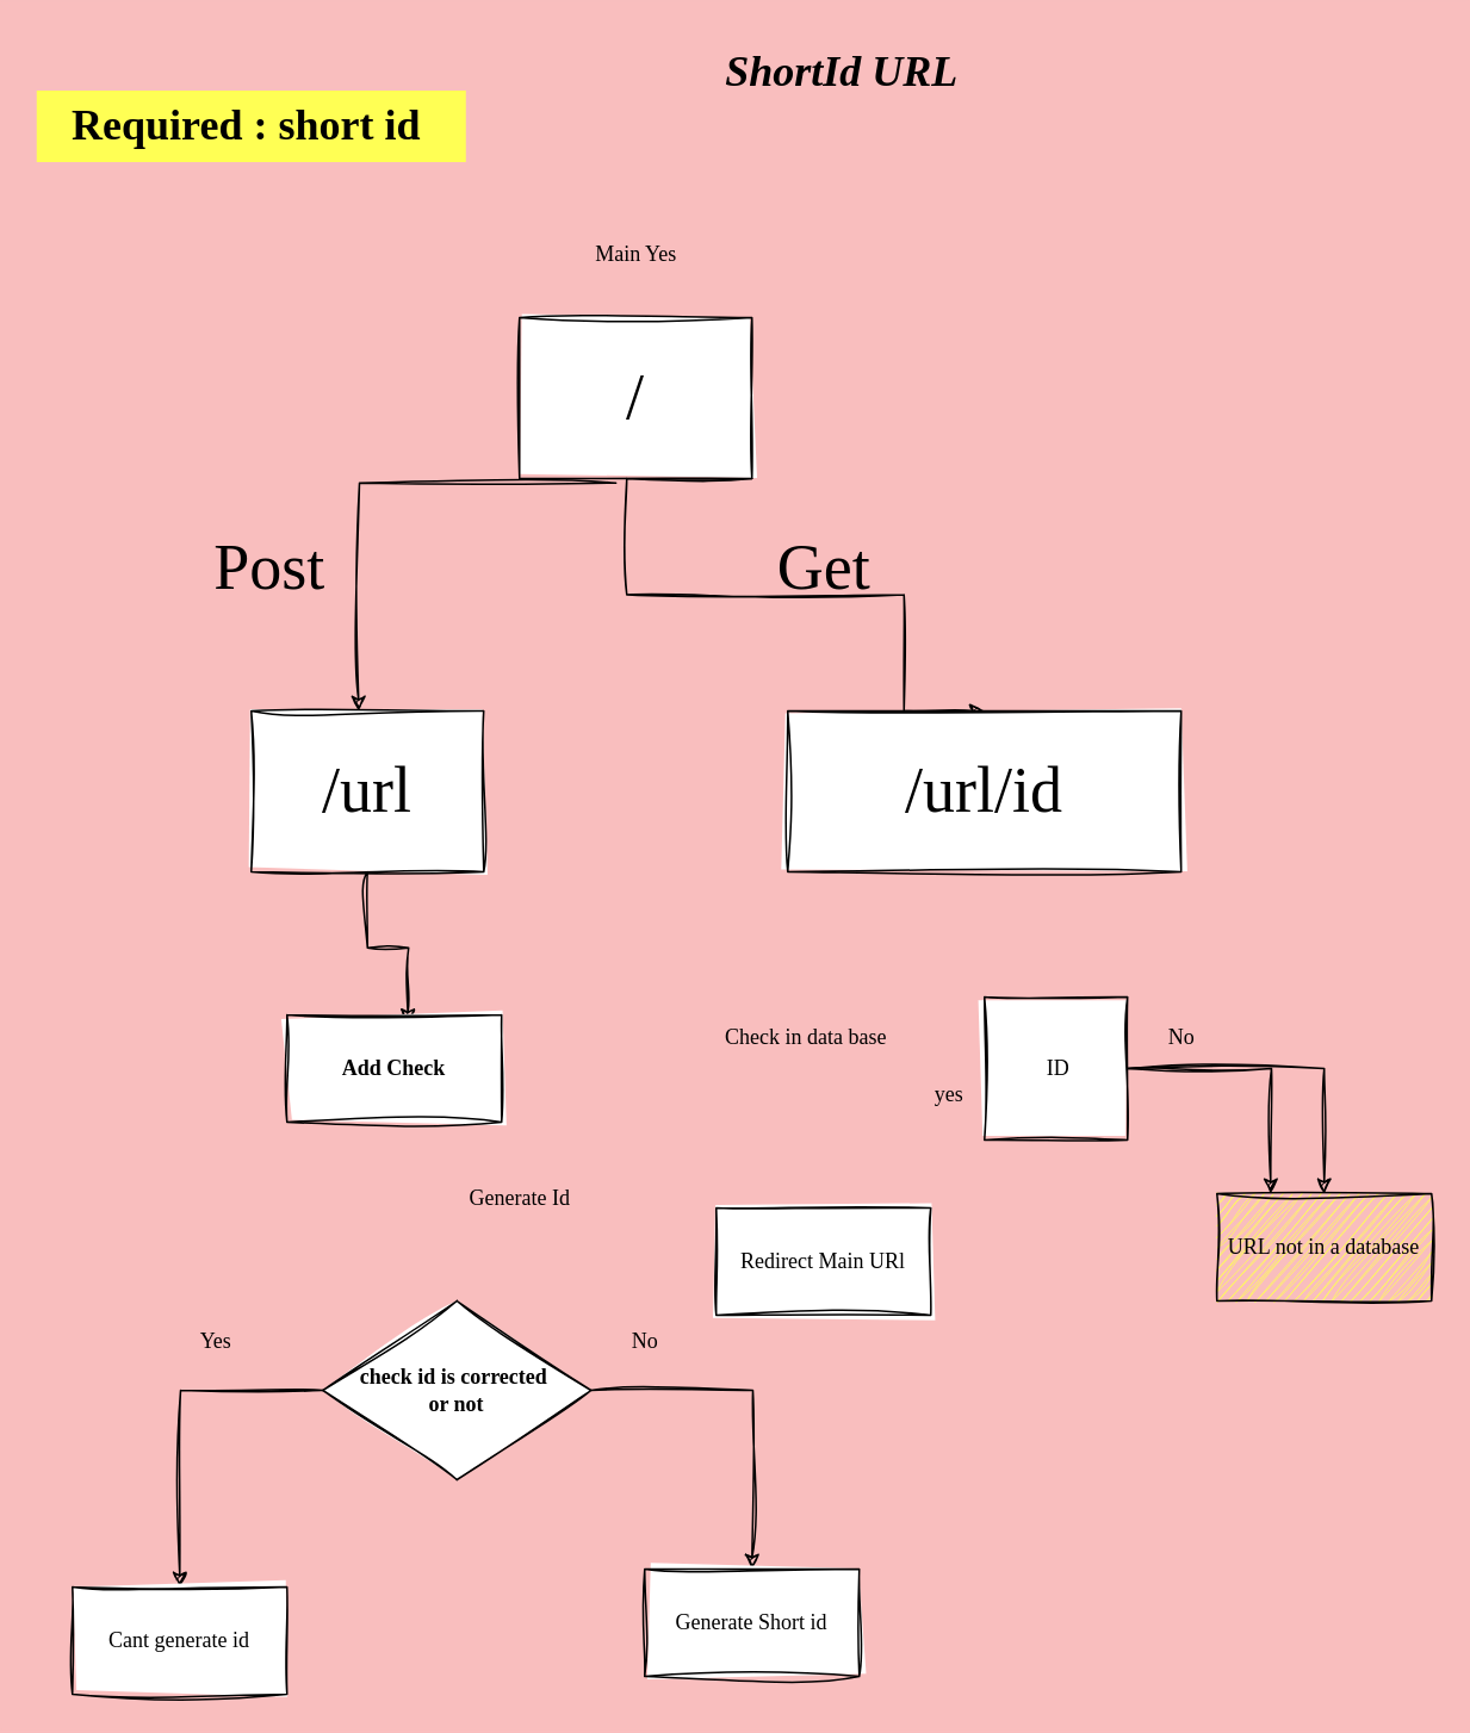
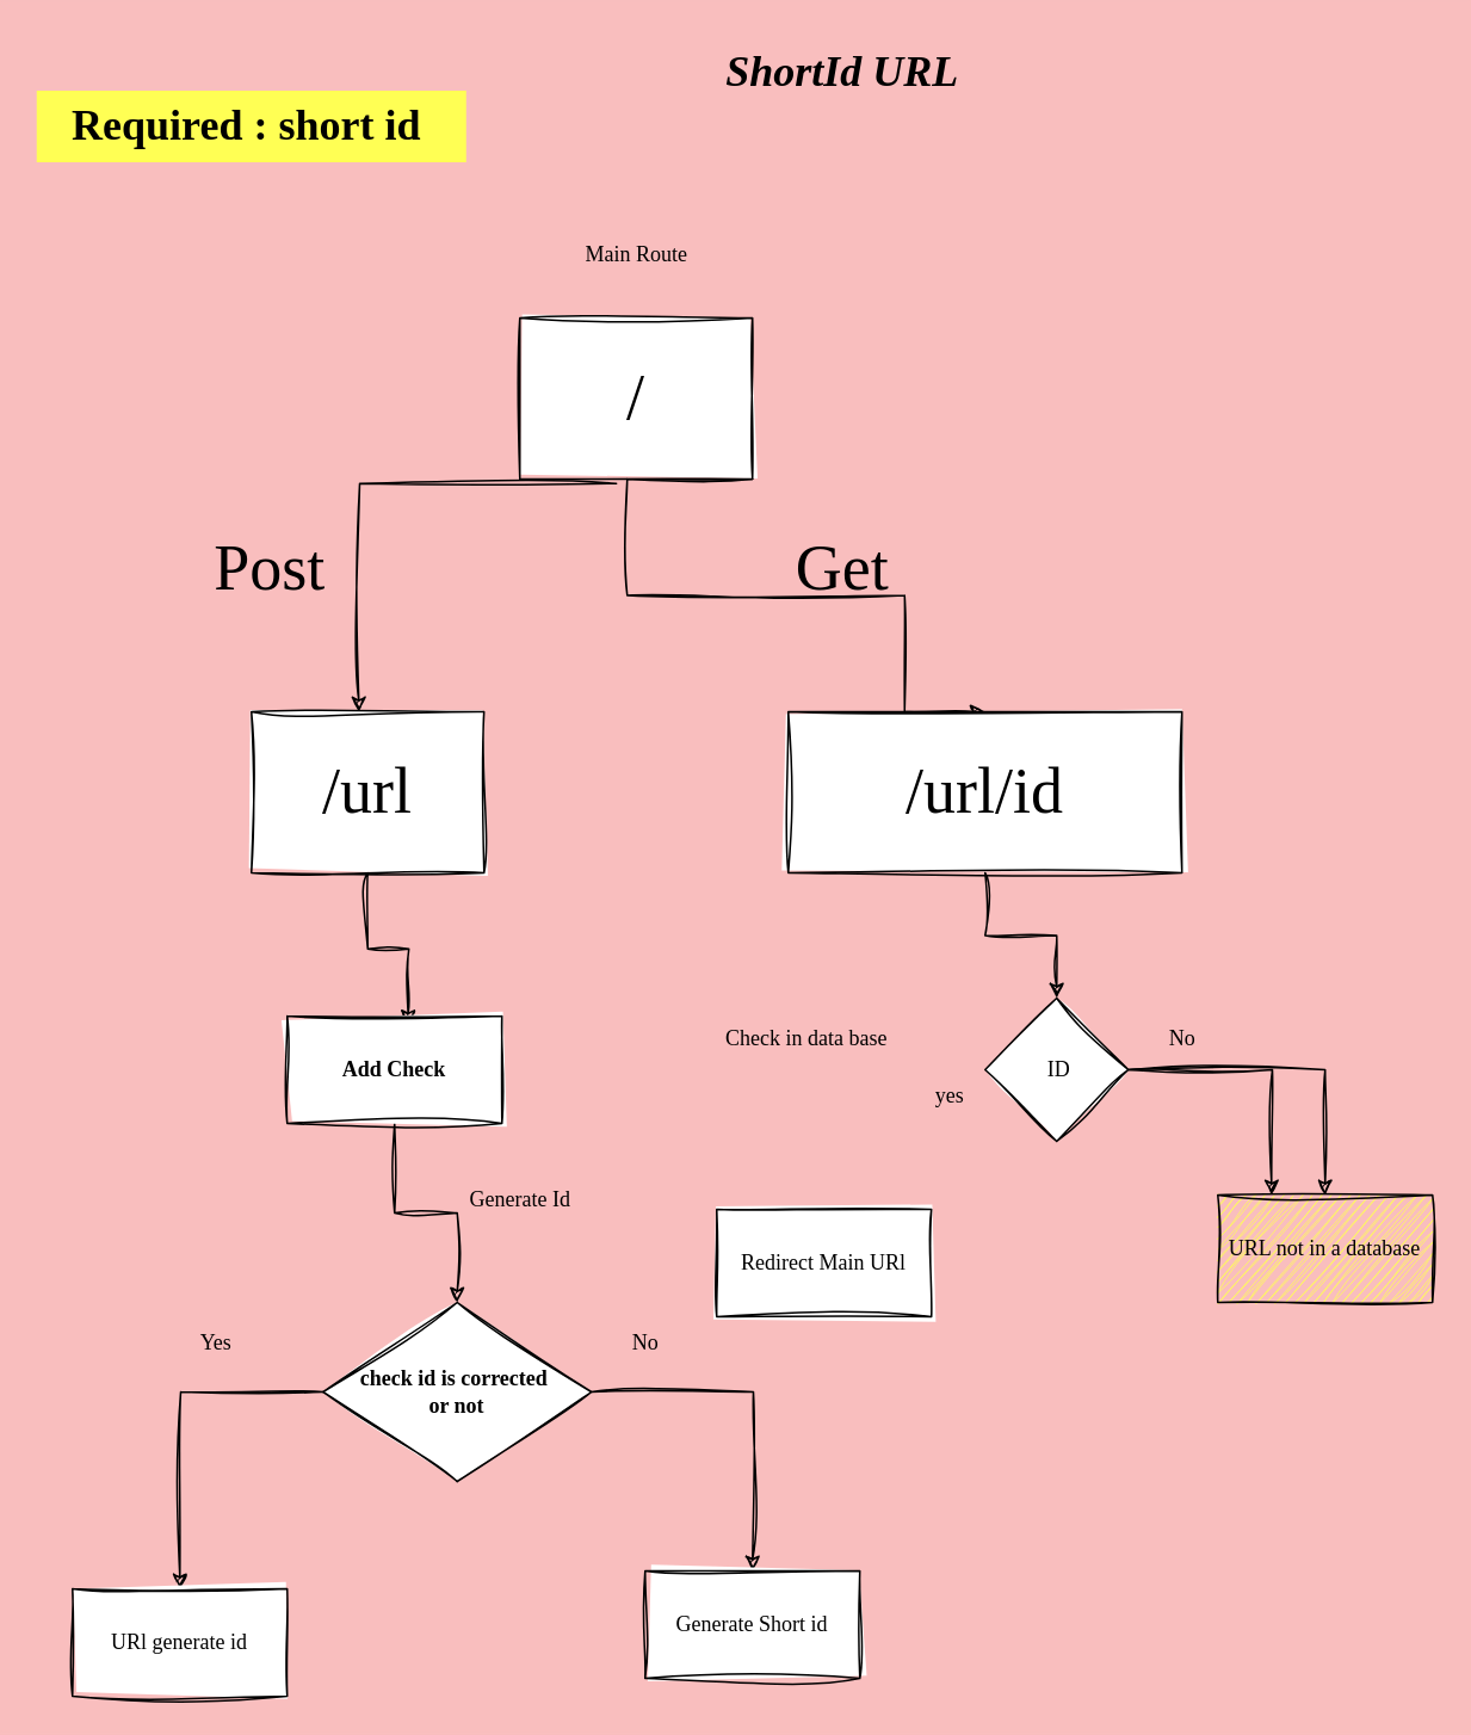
- <mxCell id="18" value="Main Yes" style="text;html=1;align=center;verticalAlign=middle;resizable=0;points=[];autosize=1;strokeColor=none;fillColor=none;fontFamily=Architects Daughter;fontSource=https%3A%2F%2Ffonts.googleapis.com%2Fcss%3Ffamily%3DArchitects%2BDaughter;" parent="1" vertex="1"><mxGeometry x="315" y="127" width="80" height="30" as="geometry" /></mxCell>
+ <mxCell id="18" value="Main Route" style="text;html=1;align=center;verticalAlign=middle;resizable=0;points=[];autosize=1;strokeColor=none;fillColor=none;fontFamily=Architects Daughter;fontSource=https%3A%2F%2Ffonts.googleapis.com%2Fcss%3Ffamily%3DArchitects%2BDaughter;" parent="1" vertex="1"><mxGeometry x="315" y="127" width="80" height="30" as="geometry" /></mxCell>
- <mxCell id="8" value="&lt;font style=&quot;font-size: 36px;&quot;&gt;Get&lt;/font&gt;" style="text;html=1;align=center;verticalAlign=middle;resizable=0;points=[];autosize=1;strokeColor=none;fillColor=none;fontFamily=Architects Daughter;fontSource=https%3A%2F%2Ffonts.googleapis.com%2Fcss%3Ffamily%3DArchitects%2BDaughter;" parent="1" vertex="1"><mxGeometry x="420" y="287" width="80" height="60" as="geometry" /></mxCell>
+ <mxCell id="8" value="&lt;font style=&quot;font-size: 36px;&quot;&gt;Get&lt;/font&gt;" style="text;html=1;align=center;verticalAlign=middle;resizable=0;points=[];autosize=1;strokeColor=none;fillColor=none;fontFamily=Architects Daughter;fontSource=https%3A%2F%2Ffonts.googleapis.com%2Fcss%3Ffamily%3DArchitects%2BDaughter;" parent="1" vertex="1"><mxGeometry x="430" y="287" width="80" height="60" as="geometry" /></mxCell>
+ <mxCell id="9" value="" style="edgeStyle=orthogonalEdgeStyle;rounded=0;sketch=1;hachureGap=4;jiggle=2;curveFitting=1;orthogonalLoop=1;jettySize=auto;html=1;fontFamily=Architects Daughter;fontSource=https%3A%2F%2Ffonts.googleapis.com%2Fcss%3Ffamily%3DArchitects%2BDaughter;" parent="1" source="10" target="25" edge="1"><mxGeometry relative="1" as="geometry" /></mxCell>
- <mxCell id="25" value="&amp;nbsp;ID" style="whiteSpace=wrap;html=1;fontFamily=Architects Daughter;sketch=1;hachureGap=4;jiggle=2;curveFitting=1;fontSource=https%3A%2F%2Ffonts.googleapis.com%2Fcss%3Ffamily%3DArchitects%2BDaughter;rounded=0;" parent="1" vertex="1"><mxGeometry x="550" y="557" width="80" height="80" as="geometry" /></mxCell>
+ <mxCell id="25" value="&amp;nbsp;ID" style="rhombus;whiteSpace=wrap;html=1;fontFamily=Architects Daughter;rounded=0;sketch=1;hachureGap=4;jiggle=2;curveFitting=1;fontSource=https%3A%2F%2Ffonts.googleapis.com%2Fcss%3Ffamily%3DArchitects%2BDaughter;" parent="1" vertex="1"><mxGeometry x="550" y="557" width="80" height="80" as="geometry" /></mxCell>
+ <mxCell id="11" value="" style="edgeStyle=orthogonalEdgeStyle;rounded=0;sketch=1;hachureGap=4;jiggle=2;curveFitting=1;orthogonalLoop=1;jettySize=auto;html=1;fontFamily=Architects Daughter;fontSource=https%3A%2F%2Ffonts.googleapis.com%2Fcss%3Ffamily%3DArchitects%2BDaughter;" parent="1" source="12" target="16" edge="1"><mxGeometry relative="1" as="geometry" /></mxCell>
- <mxCell id="21" value="Cant generate id" style="rounded=0;whiteSpace=wrap;html=1;sketch=1;hachureGap=4;jiggle=2;curveFitting=1;fontFamily=Architects Daughter;fontSource=https%3A%2F%2Ffonts.googleapis.com%2Fcss%3Ffamily%3DArchitects%2BDaughter;" parent="1" vertex="1"><mxGeometry x="40" y="887" width="120" height="60" as="geometry" /></mxCell>
+ <mxCell id="21" value="URl generate id" style="rounded=0;whiteSpace=wrap;html=1;sketch=1;hachureGap=4;jiggle=2;curveFitting=1;fontFamily=Architects Daughter;fontSource=https%3A%2F%2Ffonts.googleapis.com%2Fcss%3Ffamily%3DArchitects%2BDaughter;" parent="1" vertex="1"><mxGeometry x="40" y="887" width="120" height="60" as="geometry" /></mxCell>
